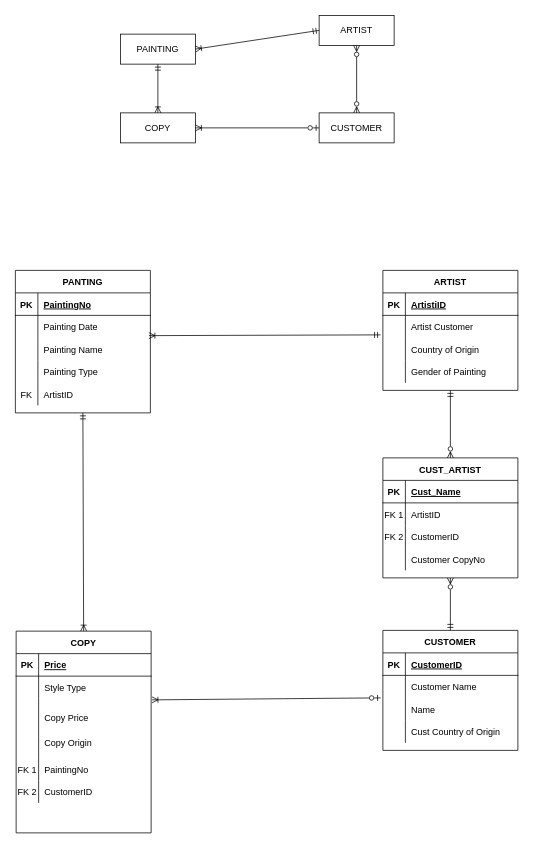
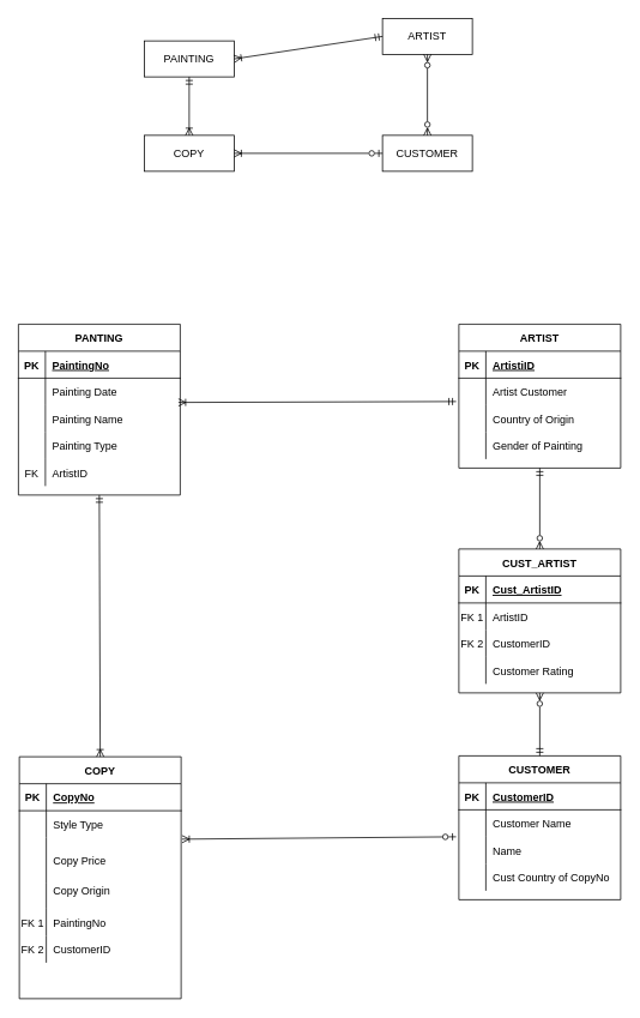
- <mxCell id="77" value="Cust_Name" style="shape=partialRectangle;connectable=0;fillColor=none;top=0;left=0;bottom=0;right=0;align=left;spacingLeft=6;fontStyle=5;overflow=hidden;" parent="75" vertex="1"><mxGeometry x="30" width="150" height="30" as="geometry"><mxRectangle width="150" height="30" as="alternateBounds" /></mxGeometry></mxCell>
+ <mxCell id="77" value="Cust_ArtistID" style="shape=partialRectangle;connectable=0;fillColor=none;top=0;left=0;bottom=0;right=0;align=left;spacingLeft=6;fontStyle=5;overflow=hidden;" parent="75" vertex="1"><mxGeometry x="30" width="150" height="30" as="geometry"><mxRectangle width="150" height="30" as="alternateBounds" /></mxGeometry></mxCell>
- <mxCell id="86" value="Customer CopyNo" style="shape=partialRectangle;connectable=0;fillColor=none;top=0;left=0;bottom=0;right=0;align=left;spacingLeft=6;overflow=hidden;" parent="84" vertex="1"><mxGeometry x="30" width="150" height="30" as="geometry"><mxRectangle width="150" height="30" as="alternateBounds" /></mxGeometry></mxCell>
+ <mxCell id="86" value="Customer Rating" style="shape=partialRectangle;connectable=0;fillColor=none;top=0;left=0;bottom=0;right=0;align=left;spacingLeft=6;overflow=hidden;" parent="84" vertex="1"><mxGeometry x="30" width="150" height="30" as="geometry"><mxRectangle width="150" height="30" as="alternateBounds" /></mxGeometry></mxCell>
- <mxCell id="42" value="Price" style="shape=partialRectangle;connectable=0;fillColor=none;top=0;left=0;bottom=0;right=0;align=left;spacingLeft=6;fontStyle=5;overflow=hidden;" parent="40" vertex="1"><mxGeometry x="30" width="150" height="30" as="geometry"><mxRectangle width="150" height="30" as="alternateBounds" /></mxGeometry></mxCell>
+ <mxCell id="42" value="CopyNo" style="shape=partialRectangle;connectable=0;fillColor=none;top=0;left=0;bottom=0;right=0;align=left;spacingLeft=6;fontStyle=5;overflow=hidden;" parent="40" vertex="1"><mxGeometry x="30" width="150" height="30" as="geometry"><mxRectangle width="150" height="30" as="alternateBounds" /></mxGeometry></mxCell>
- <mxCell id="70" value="Cust Country of Origin" style="shape=partialRectangle;connectable=0;fillColor=none;top=0;left=0;bottom=0;right=0;align=left;spacingLeft=6;overflow=hidden;" parent="68" vertex="1"><mxGeometry x="30" width="150" height="30" as="geometry"><mxRectangle width="150" height="30" as="alternateBounds" /></mxGeometry></mxCell>
+ <mxCell id="70" value="Cust Country of CopyNo" style="shape=partialRectangle;connectable=0;fillColor=none;top=0;left=0;bottom=0;right=0;align=left;spacingLeft=6;overflow=hidden;" parent="68" vertex="1"><mxGeometry x="30" width="150" height="30" as="geometry"><mxRectangle width="150" height="30" as="alternateBounds" /></mxGeometry></mxCell>
